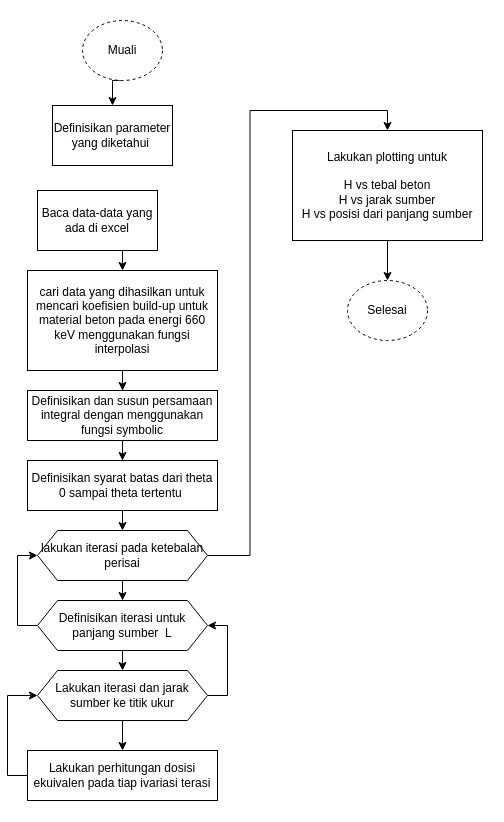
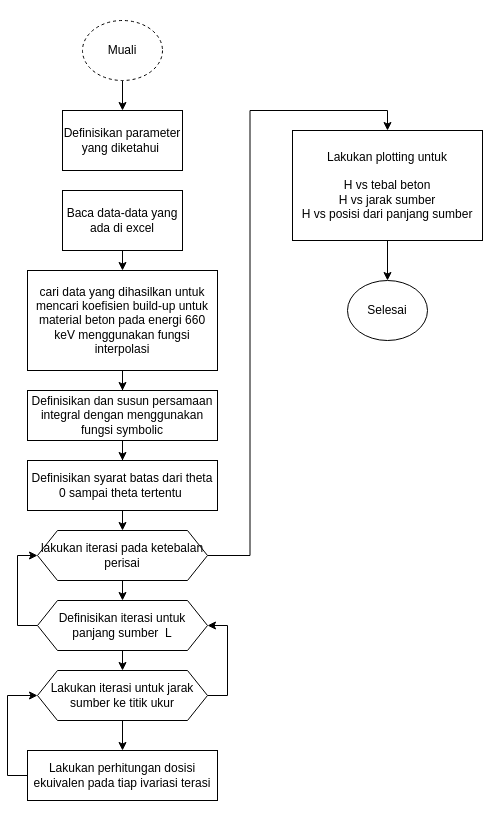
- <mxCell id="10" value="Definisikan parameter yang diketahui&amp;nbsp;" style="rounded=0;whiteSpace=wrap;html=1;" vertex="1" parent="1"><mxGeometry x="45" y="105" width="120" height="60" as="geometry" /></mxCell>
+ <mxCell id="10" value="Definisikan parameter yang diketahui&amp;nbsp;" style="rounded=0;whiteSpace=wrap;html=1;" vertex="1" parent="1"><mxGeometry x="55" y="110" width="120" height="60" as="geometry" /></mxCell>
- <mxCell id="5" value="Baca data-data yang ada di excel" style="rounded=0;whiteSpace=wrap;html=1;" vertex="1" parent="1"><mxGeometry x="30" y="190" width="120" height="60" as="geometry" /></mxCell>
+ <mxCell id="5" value="Baca data-data yang ada di excel" style="rounded=0;whiteSpace=wrap;html=1;" vertex="1" parent="1"><mxGeometry x="55" y="190" width="120" height="60" as="geometry" /></mxCell>
- <mxCell id="27" value="Selesai" style="ellipse;whiteSpace=wrap;html=1;dashed=1;" vertex="1" parent="1"><mxGeometry x="340" y="280" width="80" height="60" as="geometry" /></mxCell>
+ <mxCell id="27" value="Selesai" style="ellipse;whiteSpace=wrap;html=1;" vertex="1" parent="1"><mxGeometry x="340" y="280" width="80" height="60" as="geometry" /></mxCell>
- <mxCell id="24" value="Lakukan iterasi dan jarak sumber ke titik ukur" style="shape=hexagon;perimeter=hexagonPerimeter2;whiteSpace=wrap;html=1;fixedSize=1;" vertex="1" parent="1"><mxGeometry x="30" y="670" width="170" height="50" as="geometry" /></mxCell>
+ <mxCell id="24" value="Lakukan iterasi untuk jarak sumber ke titik ukur" style="shape=hexagon;perimeter=hexagonPerimeter2;whiteSpace=wrap;html=1;fixedSize=1;" vertex="1" parent="1"><mxGeometry x="30" y="670" width="170" height="50" as="geometry" /></mxCell>
